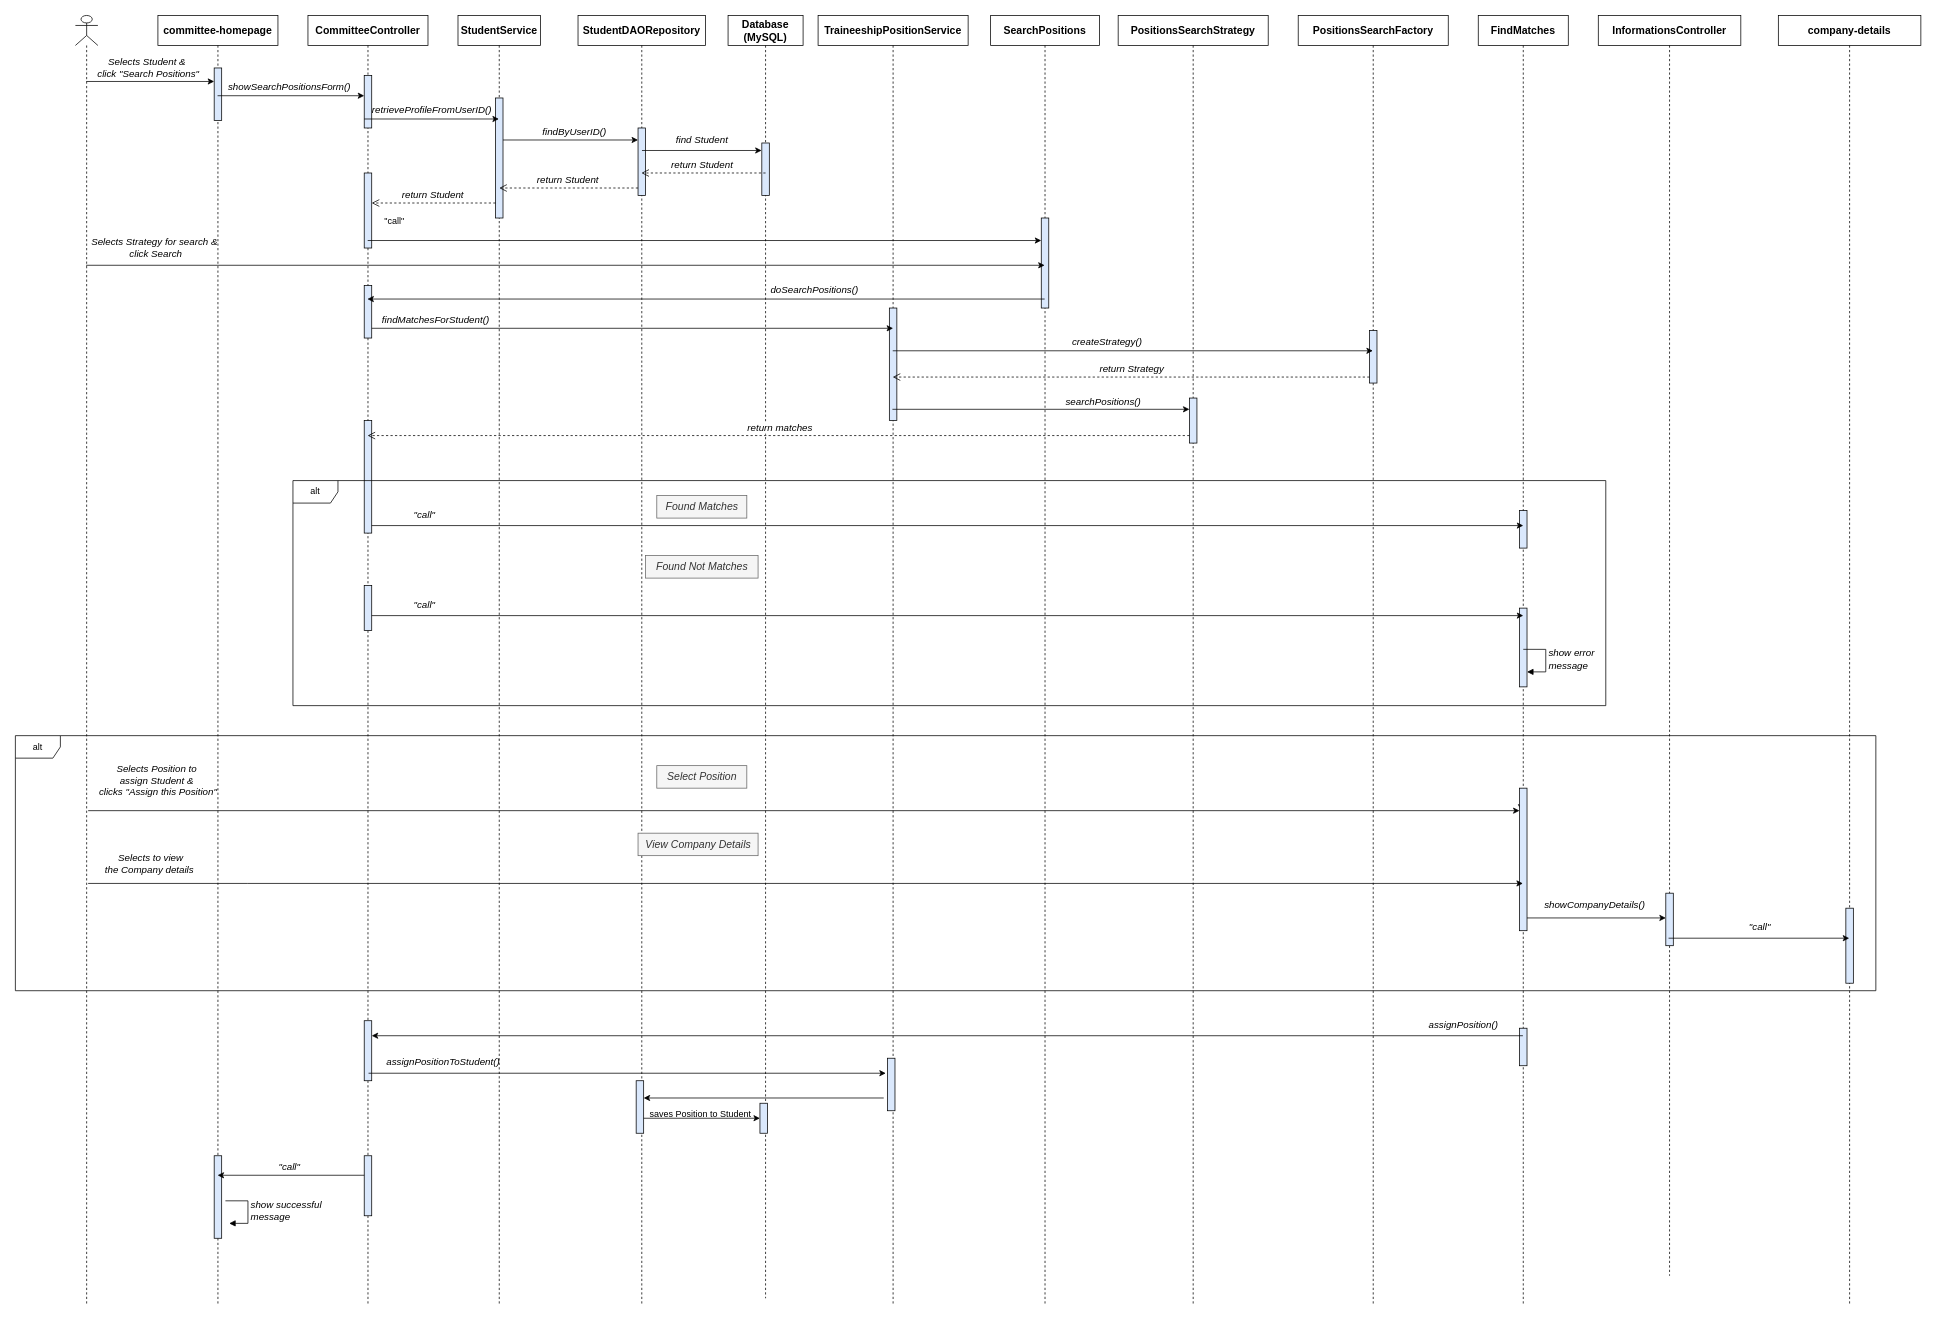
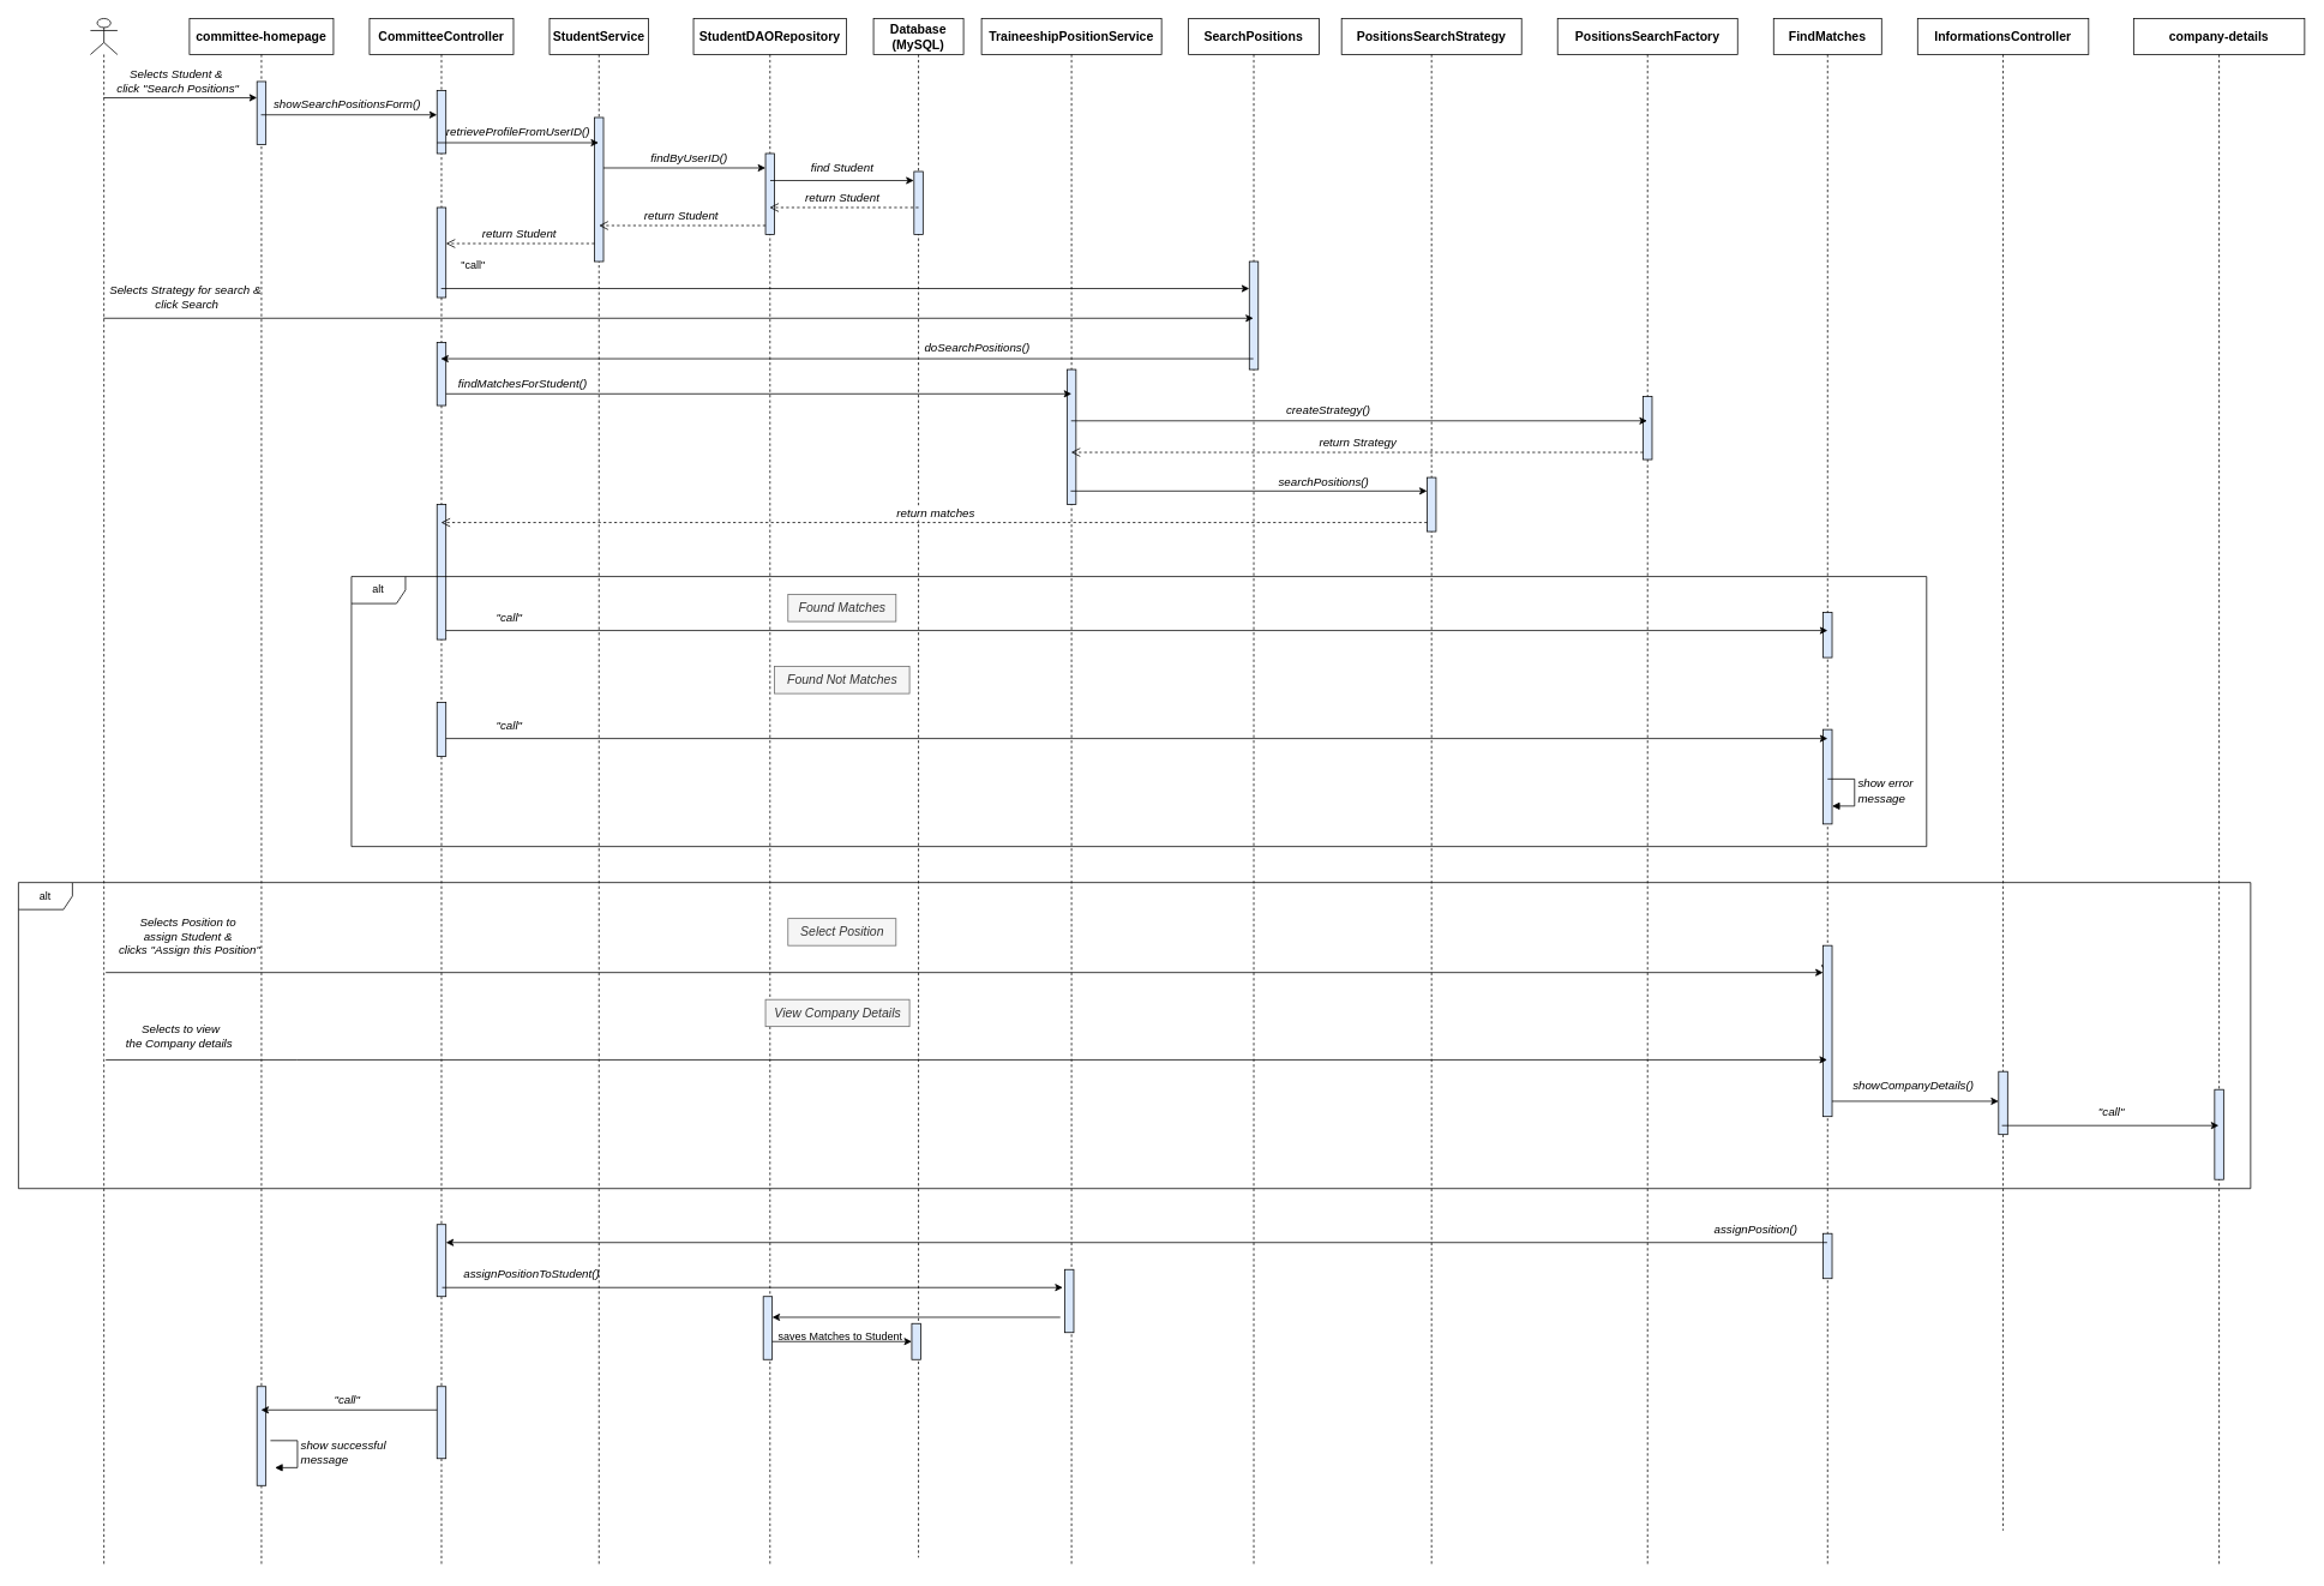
- <mxCell id="48" value="saves Position to Student" style="text;html=1;align=center;verticalAlign=middle;resizable=0;points=[];autosize=1;strokeColor=none;fillColor=none;" vertex="1" parent="41"><mxGeometry x="-237.5" y="1450" width="160" height="30" as="geometry" /></mxCell>
+ <mxCell id="48" value="saves Matches to Student" style="text;html=1;align=center;verticalAlign=middle;resizable=0;points=[];autosize=1;strokeColor=none;fillColor=none;" vertex="1" parent="41"><mxGeometry x="-237.5" y="1450" width="160" height="30" as="geometry" /></mxCell>
